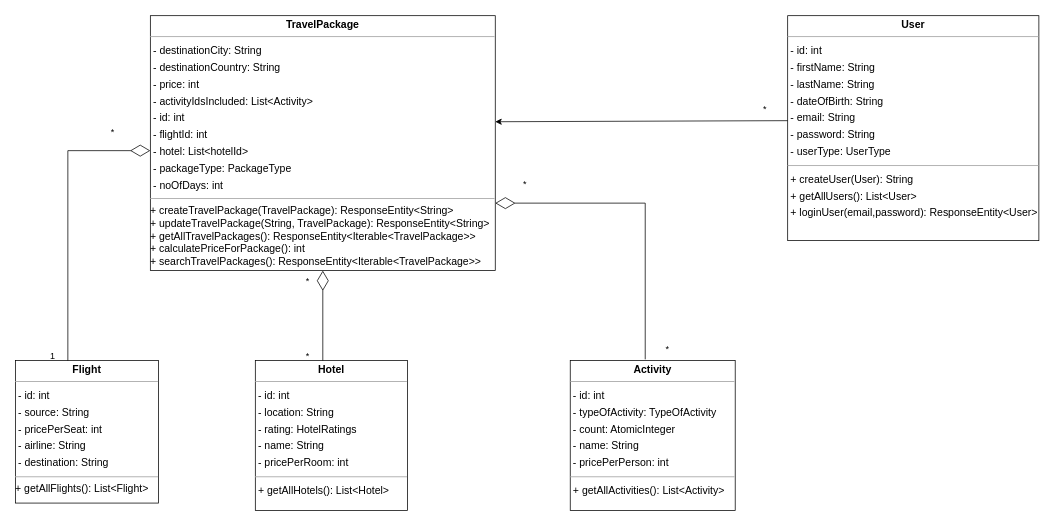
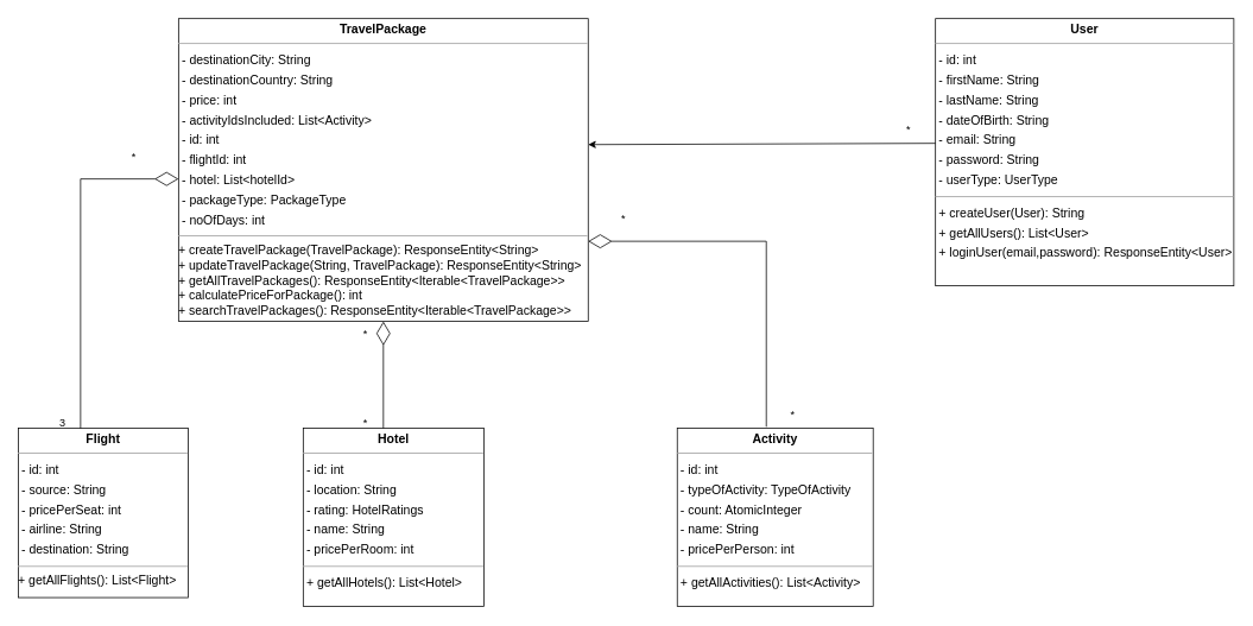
- <mxCell id="11" value="1" style="text;strokeColor=none;align=center;fillColor=none;html=1;verticalAlign=middle;whiteSpace=wrap;rounded=0;" parent="1" vertex="1"><mxGeometry x="40" y="460" width="60" height="30" as="geometry" /></mxCell>
+ <mxCell id="11" value="3" style="text;strokeColor=none;align=center;fillColor=none;html=1;verticalAlign=middle;whiteSpace=wrap;rounded=0;" parent="1" vertex="1"><mxGeometry x="40" y="460" width="60" height="30" as="geometry" /></mxCell>
